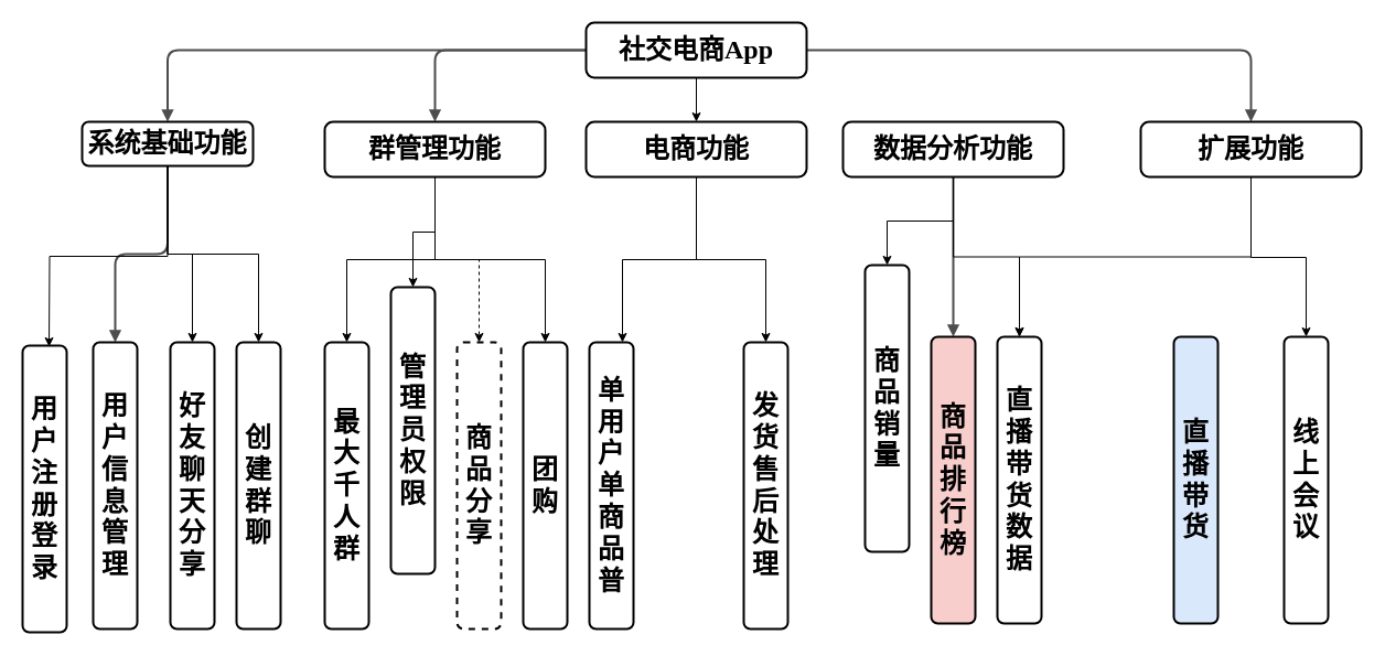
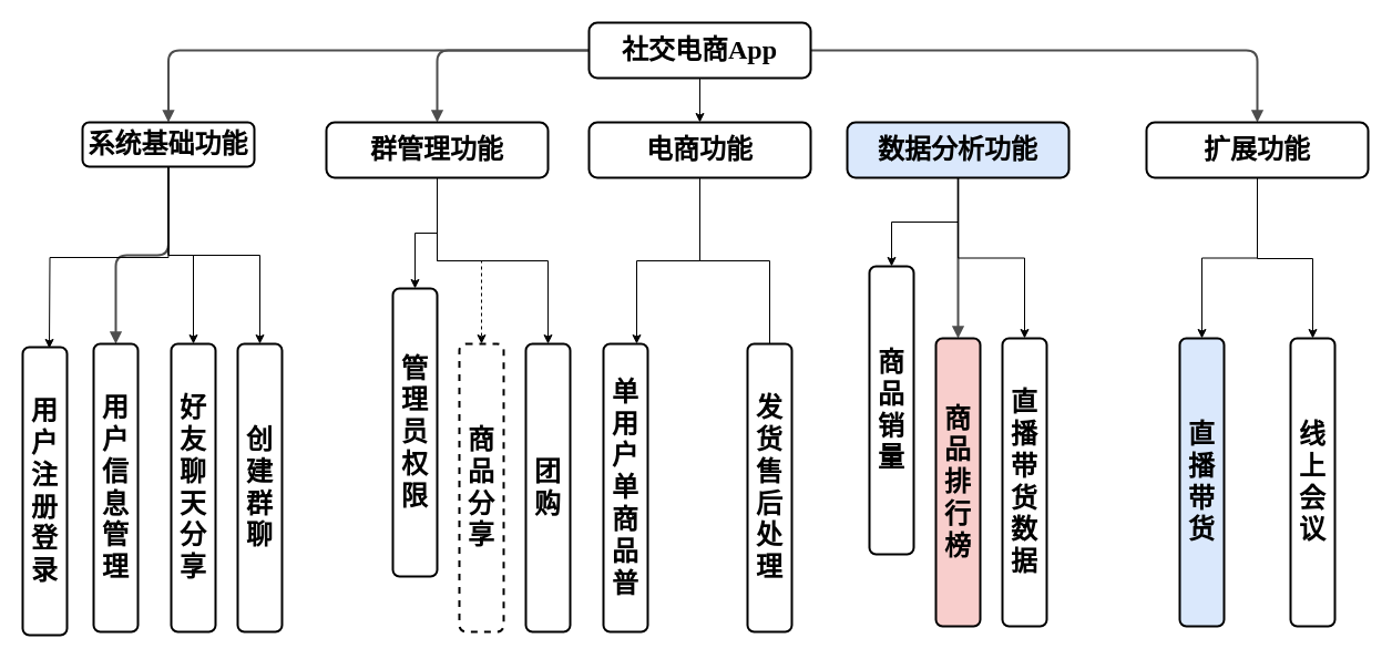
- <mxCell id="20" value="&lt;font style=&quot;font-size: 24px;&quot;&gt;数据分析功能&lt;/font&gt;" style="whiteSpace=wrap;html=1;rounded=1;shadow=0;comic=0;strokeWidth=2;fontFamily=Verdana;align=center;fontSize=12;fontStyle=1" parent="1" vertex="1"><mxGeometry x="764" y="110" width="200" height="50" as="geometry" /></mxCell>
+ <mxCell id="20" value="&lt;font style=&quot;font-size: 24px;&quot;&gt;数据分析功能&lt;/font&gt;" style="whiteSpace=wrap;html=1;rounded=1;shadow=0;comic=0;strokeWidth=2;fontFamily=Verdana;align=center;fontSize=12;fontStyle=1;fillColor=#dae8fc;" parent="1" vertex="1"><mxGeometry x="764" y="110" width="200" height="50" as="geometry" /></mxCell>
- <mxCell id="22" style="edgeStyle=orthogonalEdgeStyle;rounded=0;orthogonalLoop=1;jettySize=auto;html=1;exitX=0.5;exitY=1;exitDx=0;exitDy=0;fontSize=24;" edge="1" parent="1" source="23" target="38"><mxGeometry relative="1" as="geometry" /></mxCell>
+ <mxCell id="22" style="edgeStyle=orthogonalEdgeStyle;rounded=0;orthogonalLoop=1;jettySize=auto;html=1;exitX=0.5;exitY=1;exitDx=0;exitDy=0;fontSize=24;" edge="1" parent="1" source="23" target="40"><mxGeometry relative="1" as="geometry" /></mxCell>
- <mxCell id="12" style="edgeStyle=orthogonalEdgeStyle;rounded=0;orthogonalLoop=1;jettySize=auto;html=1;entryX=0.5;entryY=0;entryDx=0;entryDy=0;fontSize=24;exitX=0.5;exitY=1;exitDx=0;exitDy=0;" edge="1" parent="1" source="16" target="34"><mxGeometry relative="1" as="geometry"><mxPoint x="354" y="250" as="sourcePoint" /></mxGeometry></mxCell>
- <mxCell id="26" style="edgeStyle=orthogonalEdgeStyle;rounded=0;orthogonalLoop=1;jettySize=auto;html=1;exitX=0.5;exitY=1;exitDx=0;exitDy=0;fontSize=24;" edge="1" parent="1" source="27" target="41"><mxGeometry relative="1" as="geometry" /></mxCell>
+ <mxCell id="26" style="edgeStyle=orthogonalEdgeStyle;rounded=0;orthogonalLoop=1;jettySize=auto;html=1;exitX=0.5;exitY=1;exitDx=0;exitDy=0;fontSize=24;endArrow=none;" edge="1" parent="1" source="27" target="41"><mxGeometry relative="1" as="geometry" /></mxCell>
- <mxCell id="34" value="&lt;font style=&quot;font-size: 24px;&quot;&gt;最大千人群&lt;/font&gt;" style="whiteSpace=wrap;html=1;rounded=1;shadow=0;comic=0;strokeWidth=2;fontFamily=Verdana;align=center;fontSize=12;fontStyle=1" vertex="1" parent="1"><mxGeometry x="294" y="310" width="40" height="260" as="geometry" /></mxCell>
- <mxCell id="35" value="&lt;font style=&quot;font-size: 24px;&quot;&gt;单用户单商品普&lt;/font&gt;" style="whiteSpace=wrap;html=1;rounded=1;shadow=0;comic=0;strokeWidth=2;fontFamily=Verdana;align=center;fontSize=12;fontStyle=1" vertex="1" parent="1"><mxGeometry x="534" y="310" width="40" height="260" as="geometry" /></mxCell>
+ <mxCell id="35" value="&lt;font style=&quot;font-size: 24px;&quot;&gt;单用户单商品普&lt;/font&gt;" style="whiteSpace=wrap;html=1;rounded=1;shadow=0;comic=0;strokeWidth=2;fontFamily=Verdana;align=center;fontSize=12;fontStyle=1" vertex="1" parent="1"><mxGeometry x="544" y="310" width="40" height="260" as="geometry" /></mxCell>
